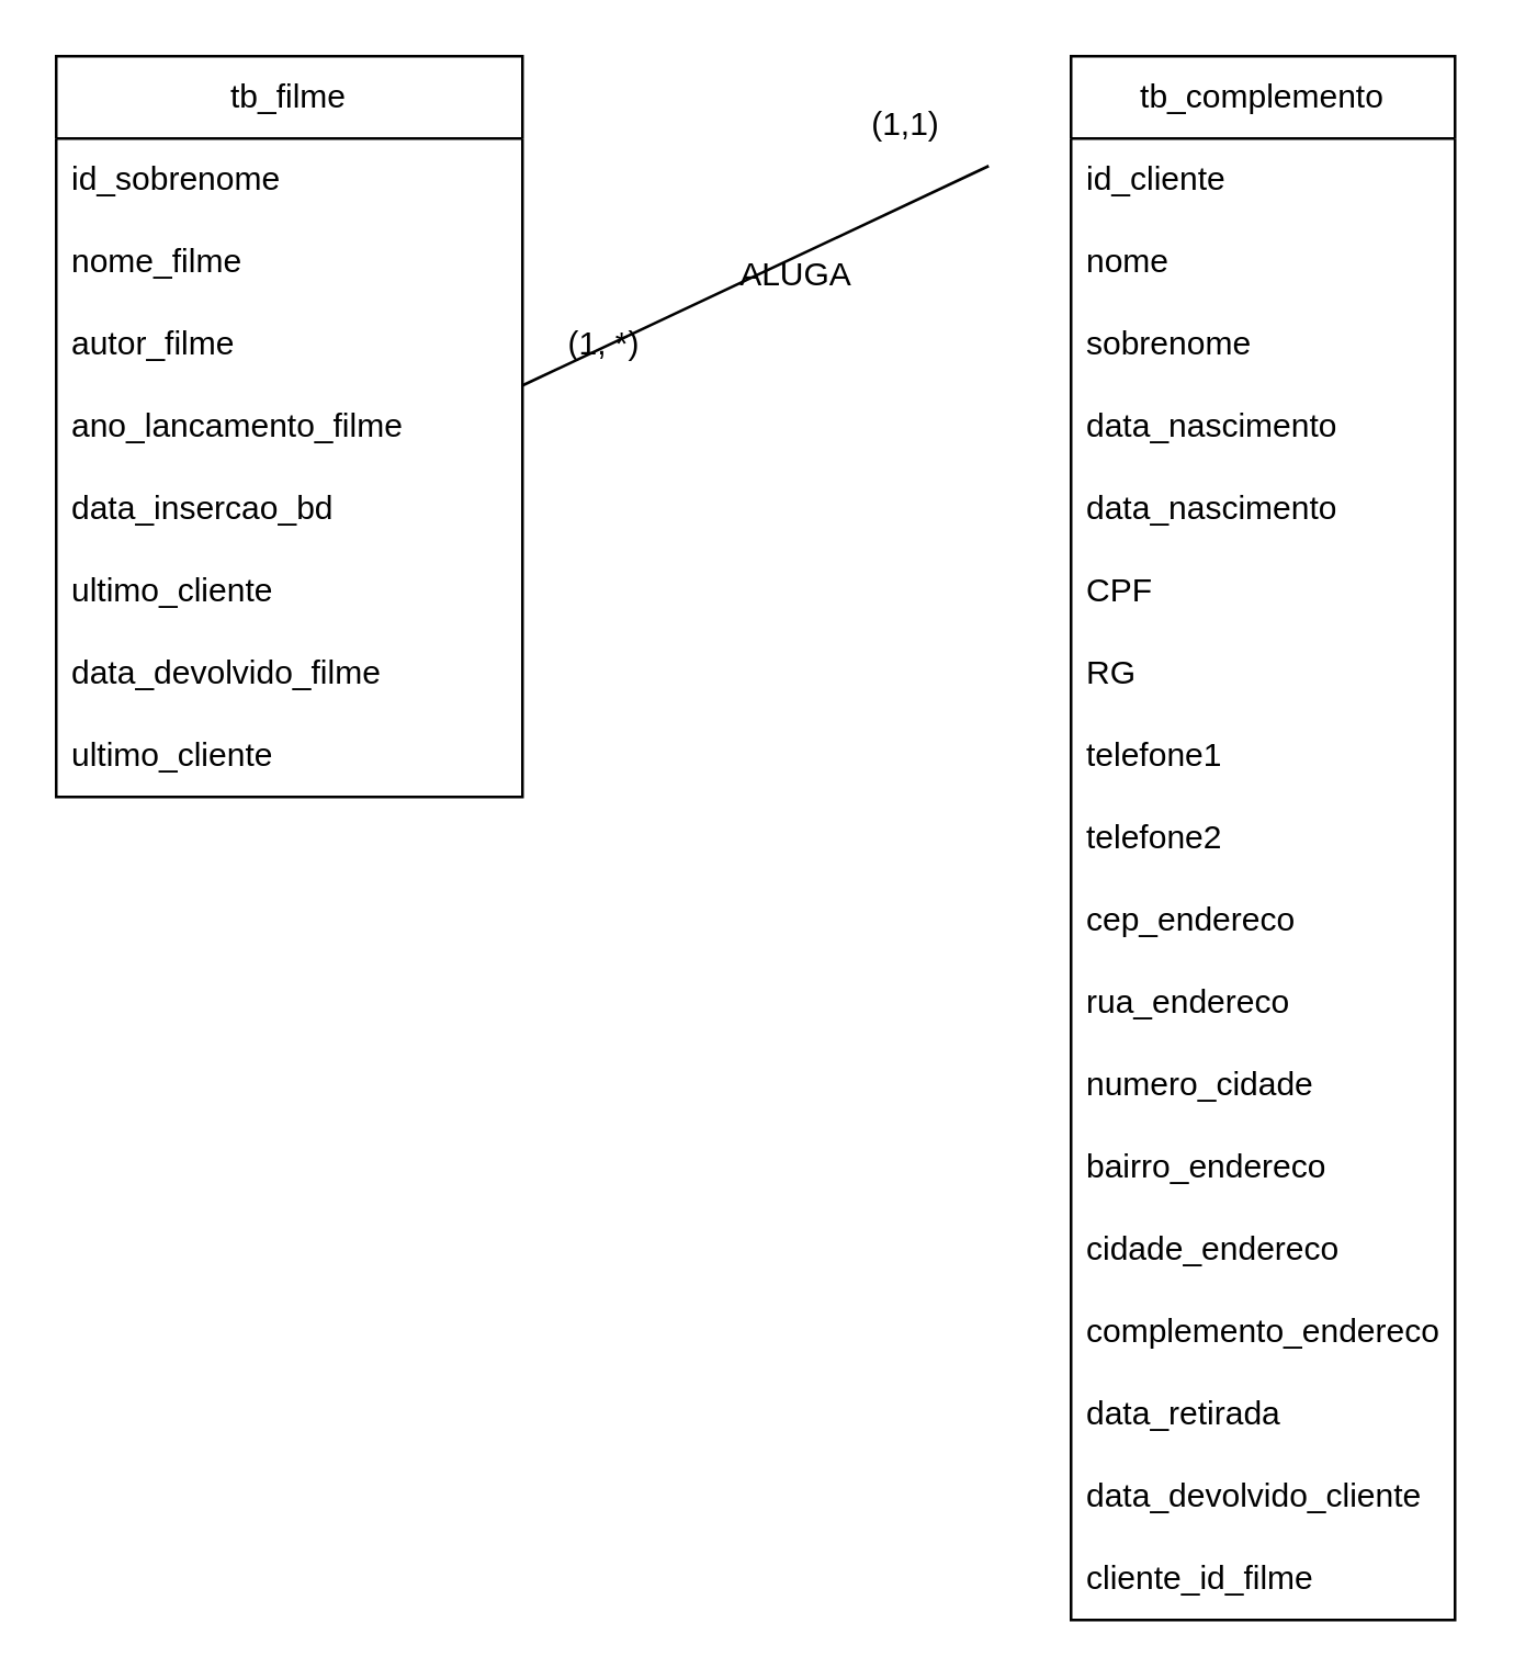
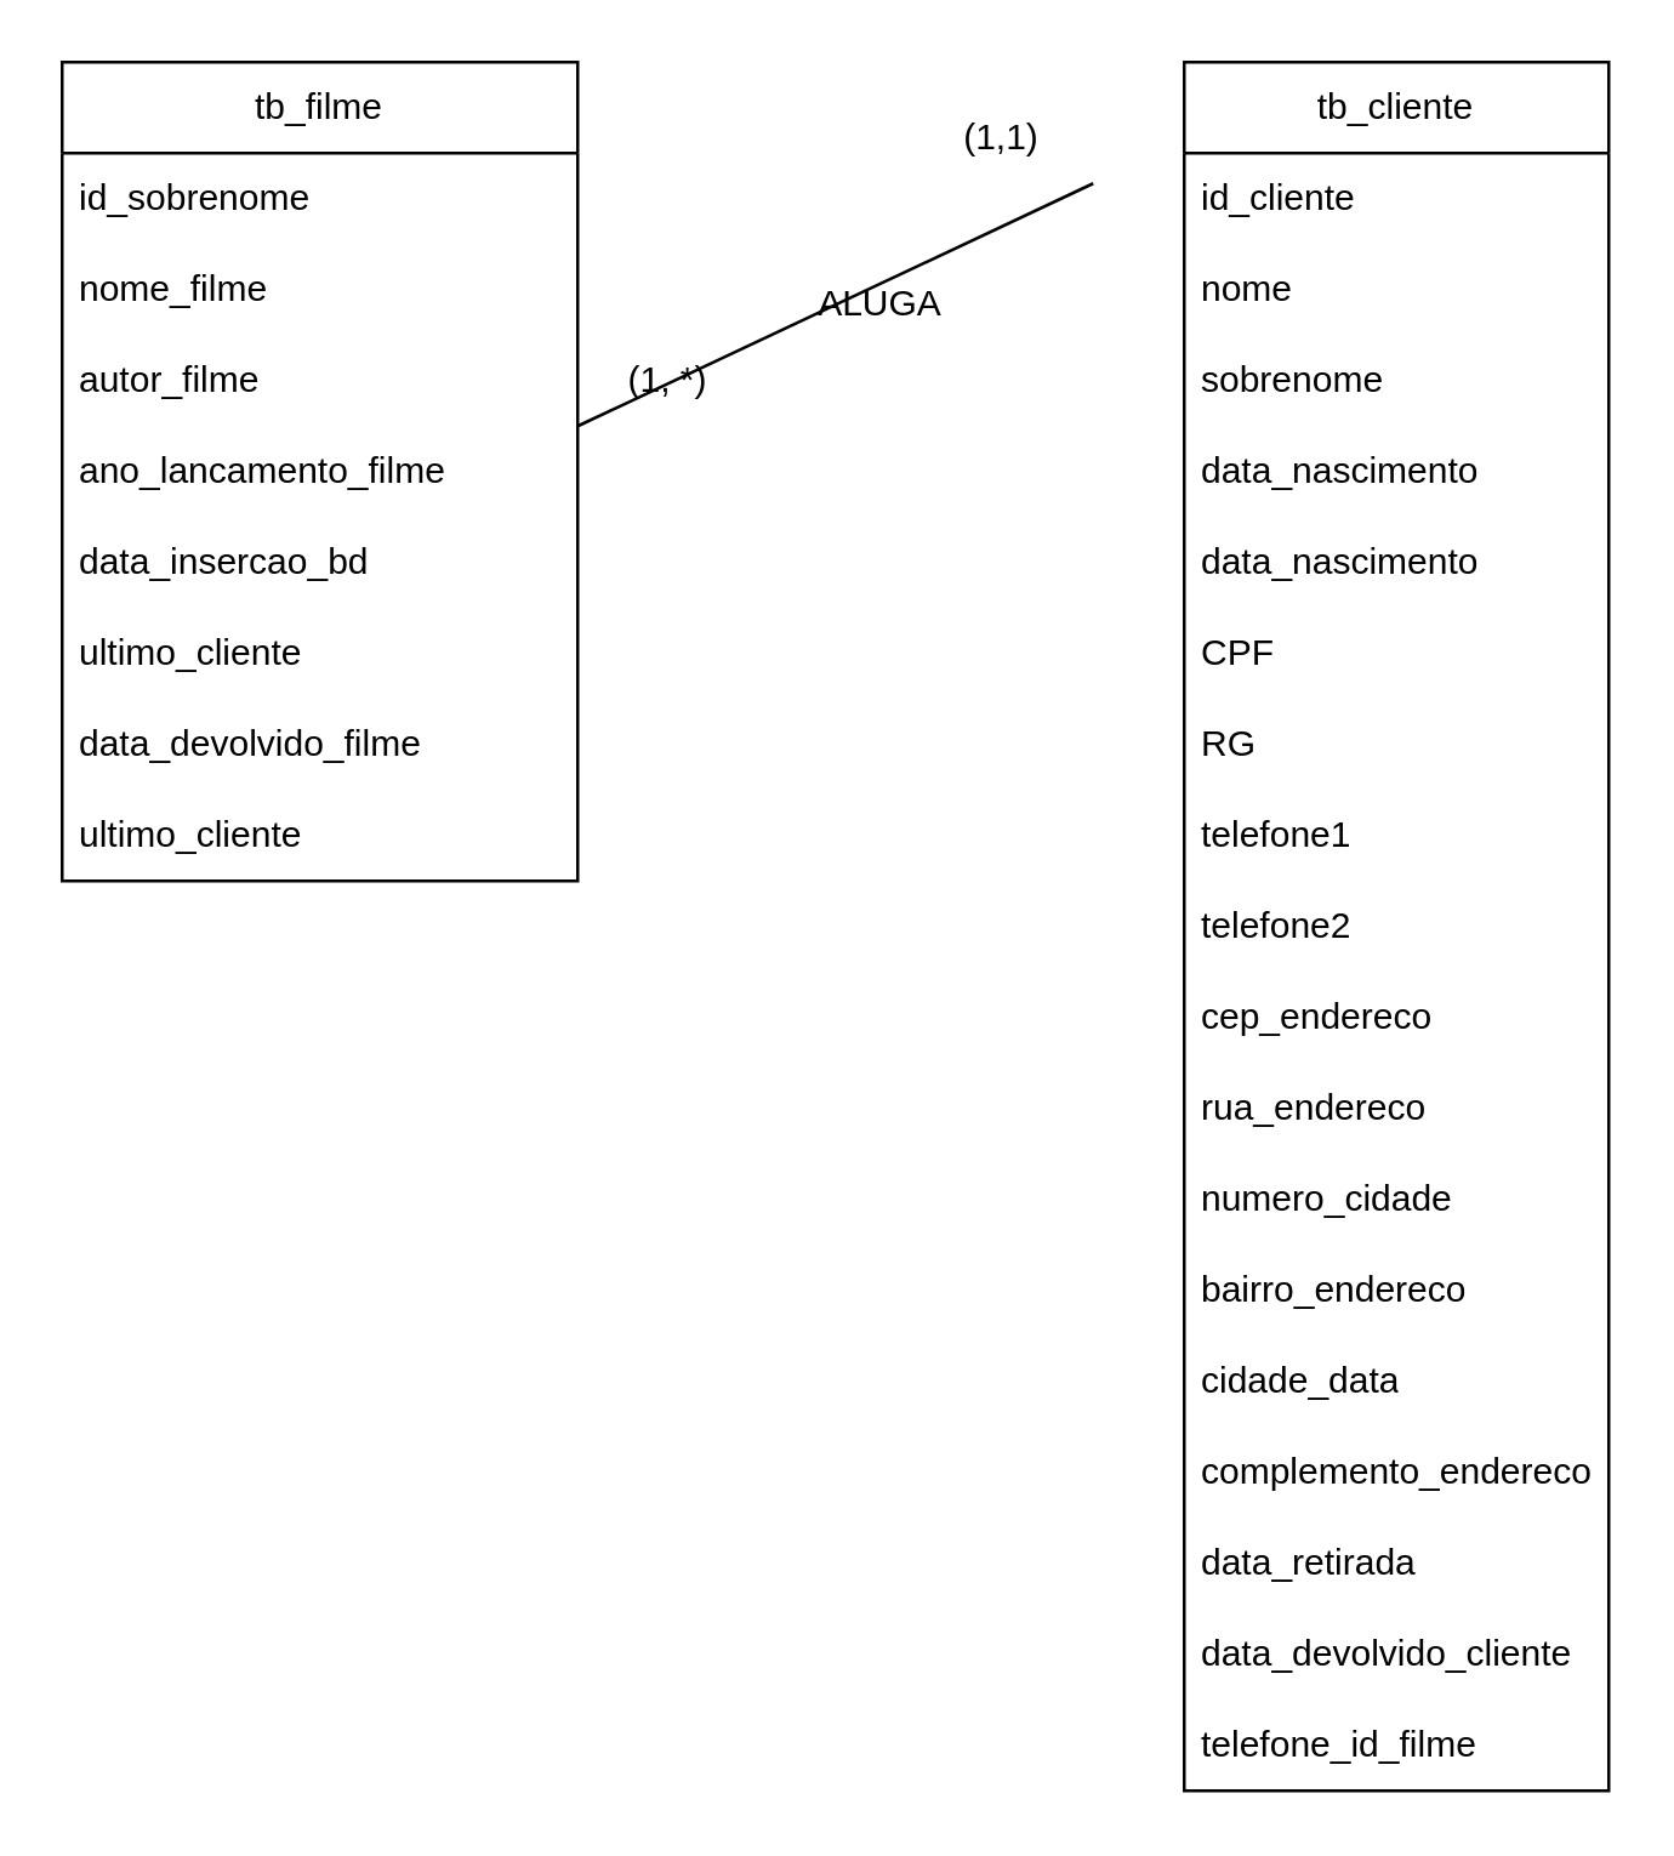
- <mxCell id="11" value="tb_complemento" style="swimlane;fontStyle=0;childLayout=stackLayout;horizontal=1;startSize=30;horizontalStack=0;resizeParent=1;resizeParentMax=0;resizeLast=0;collapsible=1;marginBottom=0;whiteSpace=wrap;html=1;" vertex="1" parent="1"><mxGeometry x="390" y="20" width="140" height="570" as="geometry" /></mxCell>
+ <mxCell id="11" value="tb_cliente" style="swimlane;fontStyle=0;childLayout=stackLayout;horizontal=1;startSize=30;horizontalStack=0;resizeParent=1;resizeParentMax=0;resizeLast=0;collapsible=1;marginBottom=0;whiteSpace=wrap;html=1;" vertex="1" parent="1"><mxGeometry x="390" y="20" width="140" height="570" as="geometry" /></mxCell>
- <mxCell id="25" value="cidade_endereco" style="text;strokeColor=none;fillColor=none;align=left;verticalAlign=middle;spacingLeft=4;spacingRight=4;overflow=hidden;points=[[0,0.5],[1,0.5]];portConstraint=eastwest;rotatable=0;whiteSpace=wrap;html=1;" vertex="1" parent="11"><mxGeometry y="420" width="140" height="30" as="geometry" /></mxCell>
+ <mxCell id="25" value="cidade_data" style="text;strokeColor=none;fillColor=none;align=left;verticalAlign=middle;spacingLeft=4;spacingRight=4;overflow=hidden;points=[[0,0.5],[1,0.5]];portConstraint=eastwest;rotatable=0;whiteSpace=wrap;html=1;" vertex="1" parent="11"><mxGeometry y="420" width="140" height="30" as="geometry" /></mxCell>
- <mxCell id="29" value="cliente_id_filme" style="text;strokeColor=none;fillColor=none;align=left;verticalAlign=middle;spacingLeft=4;spacingRight=4;overflow=hidden;points=[[0,0.5],[1,0.5]];portConstraint=eastwest;rotatable=0;whiteSpace=wrap;html=1;" vertex="1" parent="11"><mxGeometry y="540" width="140" height="30" as="geometry" /></mxCell>
+ <mxCell id="29" value="telefone_id_filme" style="text;strokeColor=none;fillColor=none;align=left;verticalAlign=middle;spacingLeft=4;spacingRight=4;overflow=hidden;points=[[0,0.5],[1,0.5]];portConstraint=eastwest;rotatable=0;whiteSpace=wrap;html=1;" vertex="1" parent="11"><mxGeometry y="540" width="140" height="30" as="geometry" /></mxCell>
